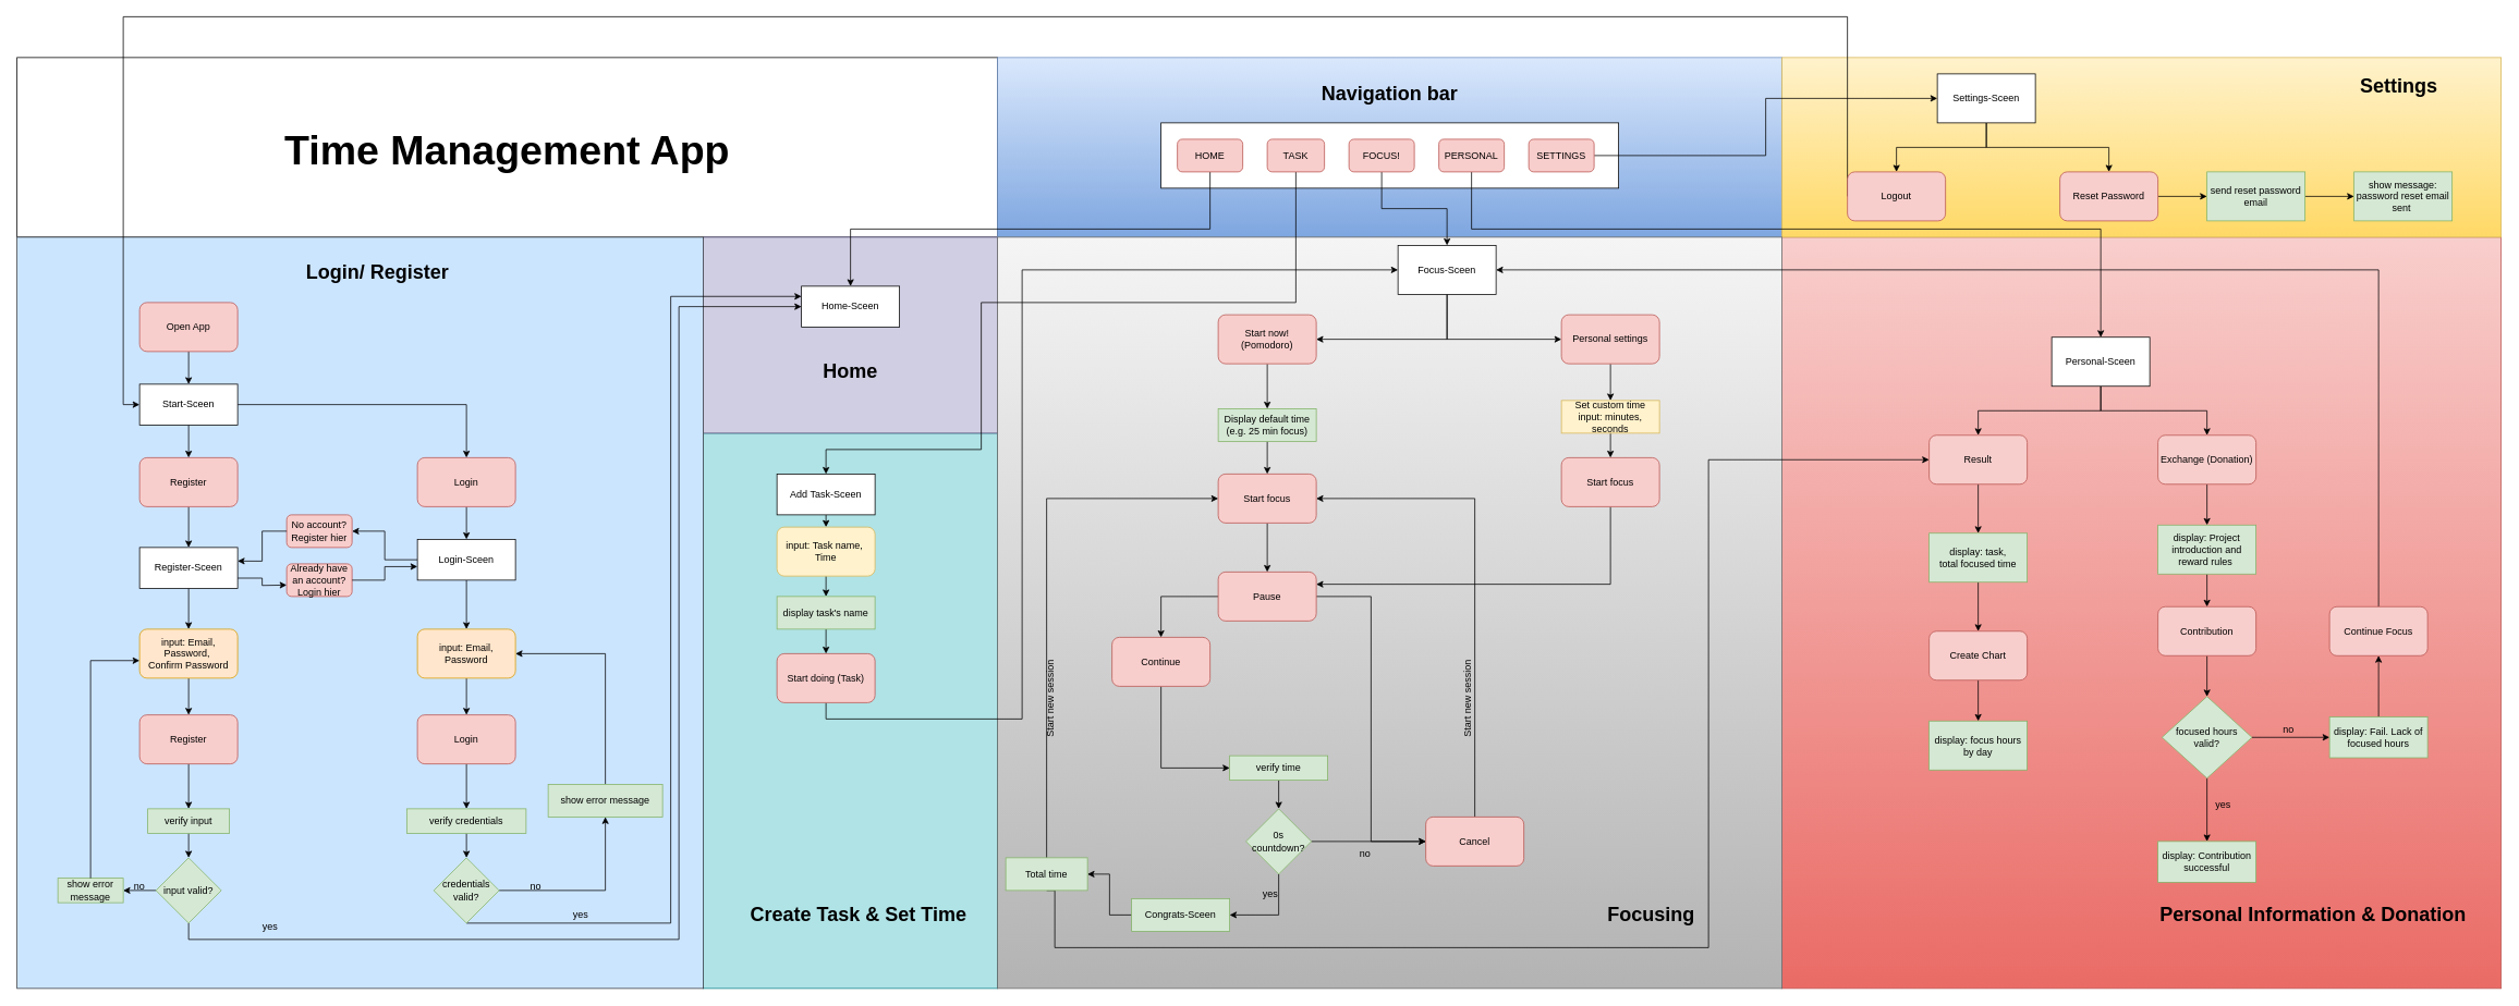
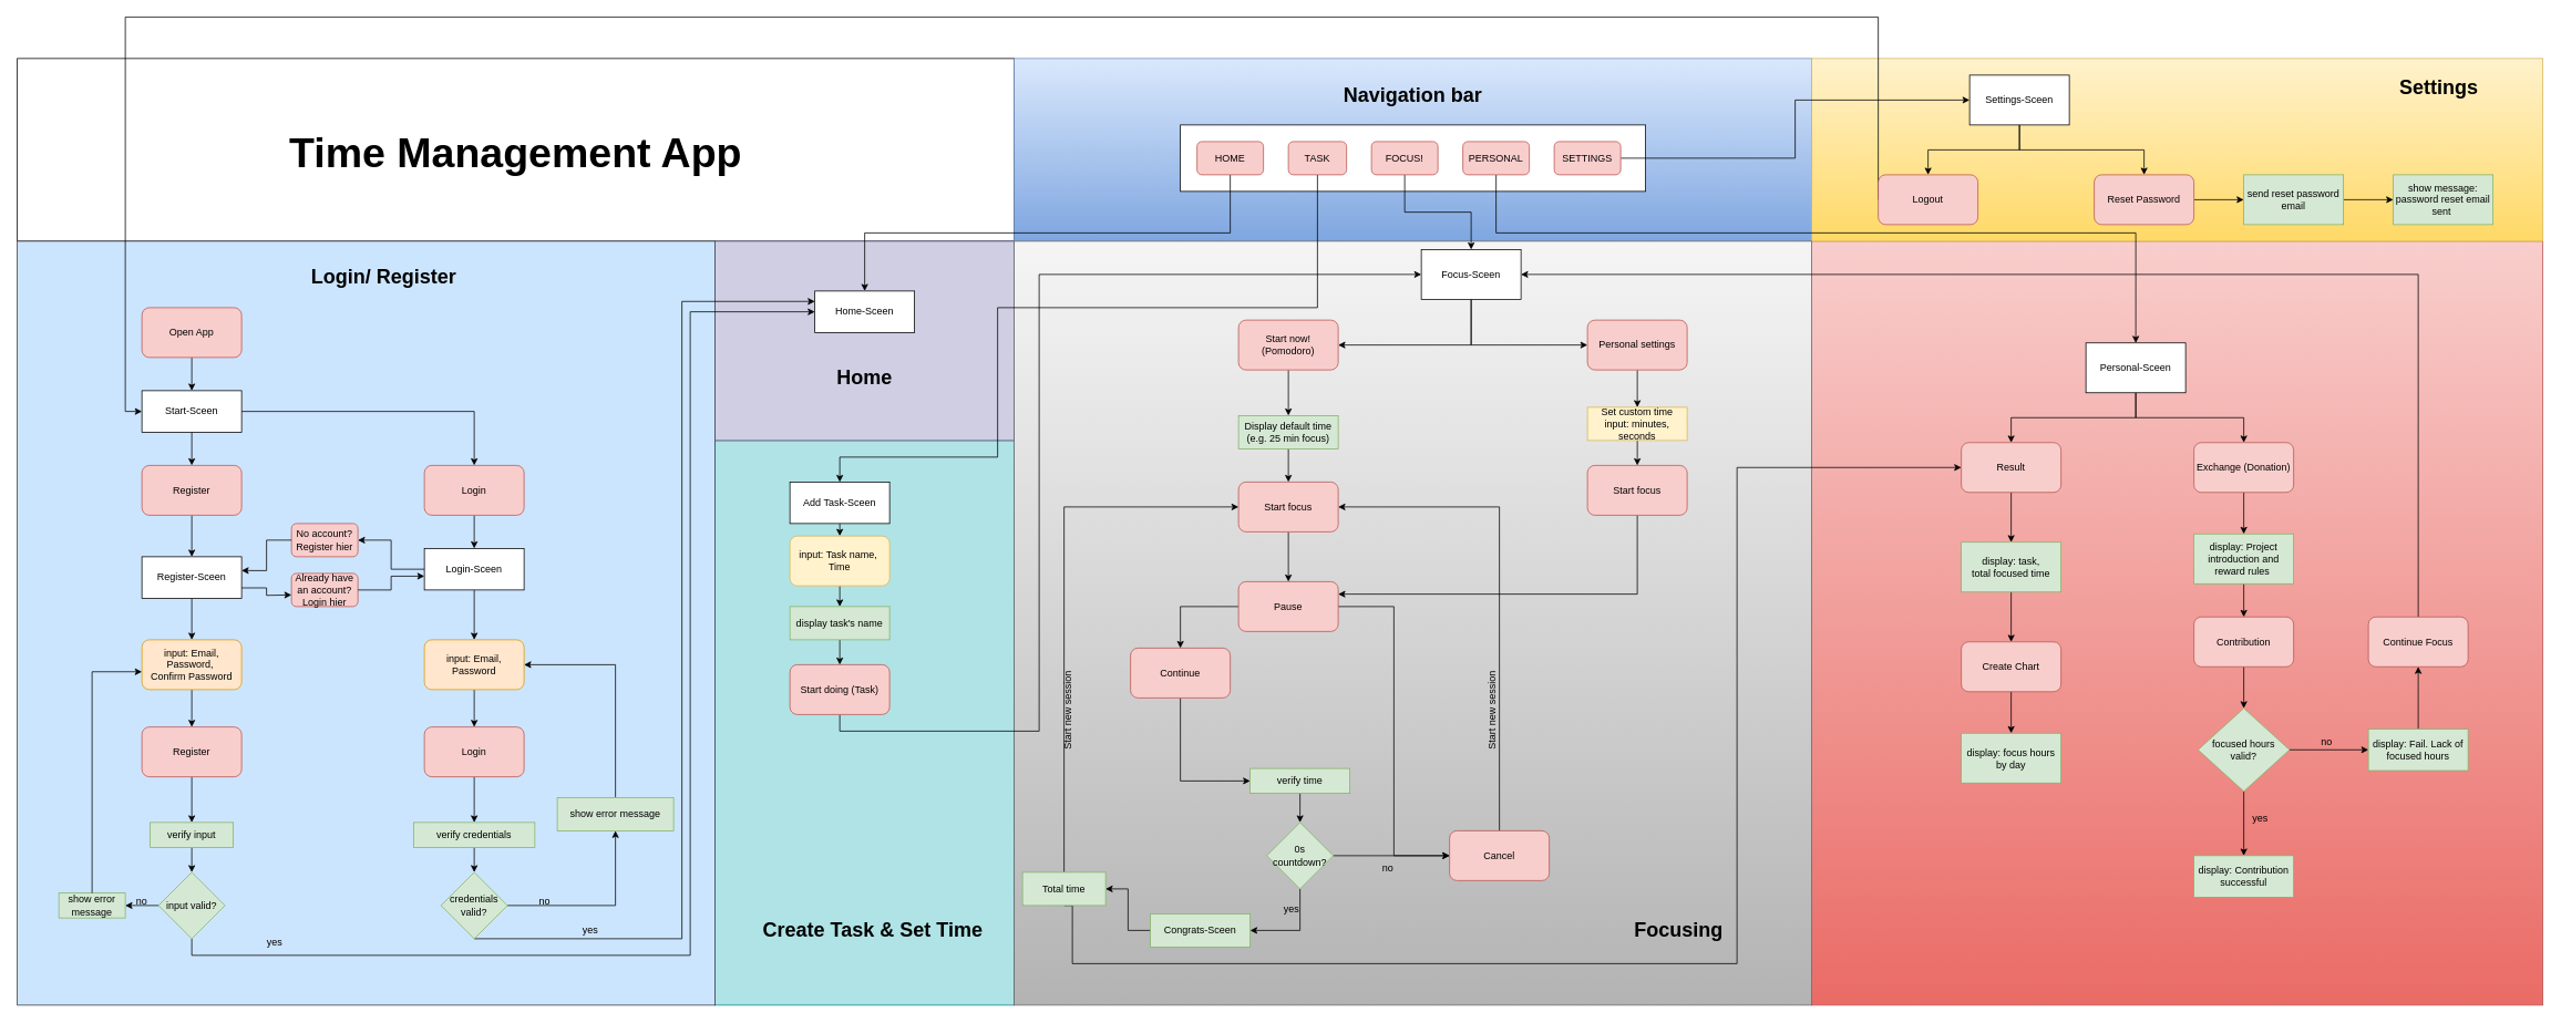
- <mxCell id="152" value="&lt;span style=&quot;font-size: 24px;&quot;&gt;&lt;b&gt;Personal Information &amp;amp; Donation&lt;/b&gt;&lt;/span&gt;" style="text;html=1;align=center;verticalAlign=middle;whiteSpace=wrap;rounded=0;" parent="1" vertex="1"><mxGeometry x="2640" y="1095" width="380" height="50" as="geometry" /></mxCell>
